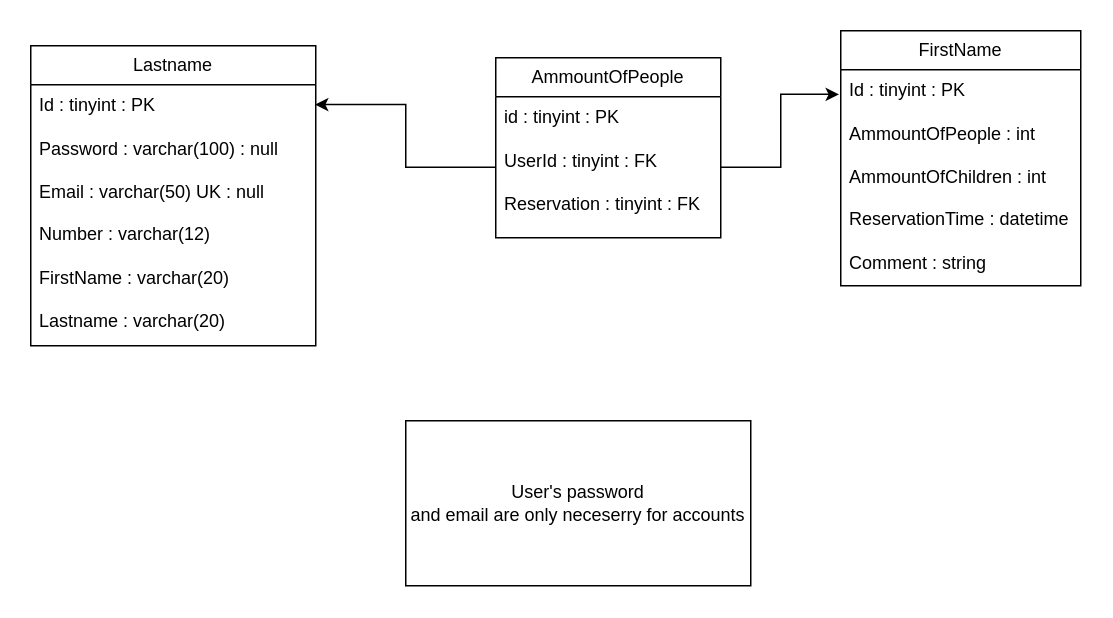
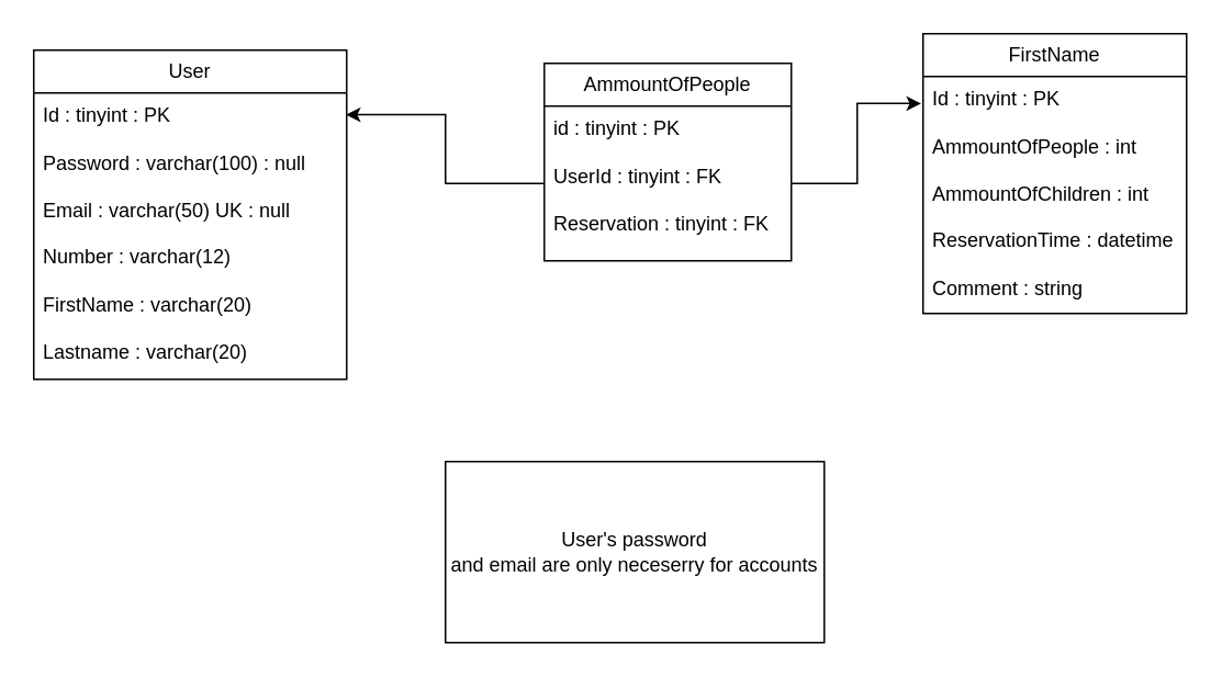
- <mxCell id="2" value="Lastname" style="swimlane;fontStyle=0;childLayout=stackLayout;horizontal=1;startSize=26;fillColor=none;horizontalStack=0;resizeParent=1;resizeParentMax=0;resizeLast=0;collapsible=1;marginBottom=0;whiteSpace=wrap;html=1;" parent="1" vertex="1"><mxGeometry x="20" y="30" width="190" height="200" as="geometry" /></mxCell>
+ <mxCell id="2" value="User" style="swimlane;fontStyle=0;childLayout=stackLayout;horizontal=1;startSize=26;fillColor=none;horizontalStack=0;resizeParent=1;resizeParentMax=0;resizeLast=0;collapsible=1;marginBottom=0;whiteSpace=wrap;html=1;" parent="1" vertex="1"><mxGeometry x="20" y="30" width="190" height="200" as="geometry" /></mxCell>
